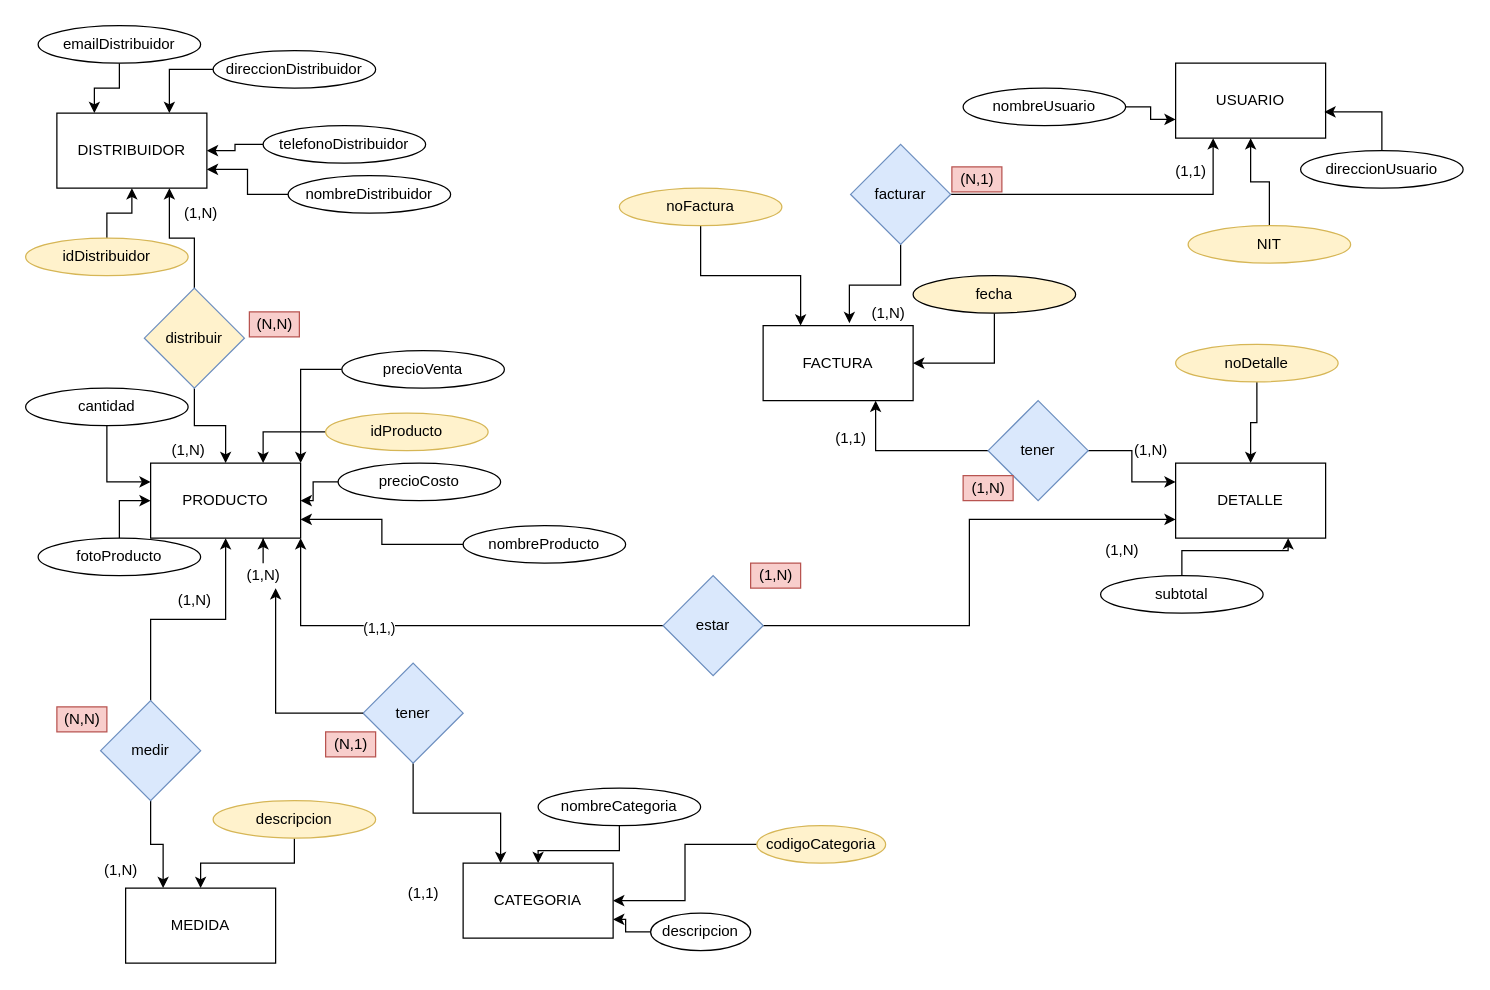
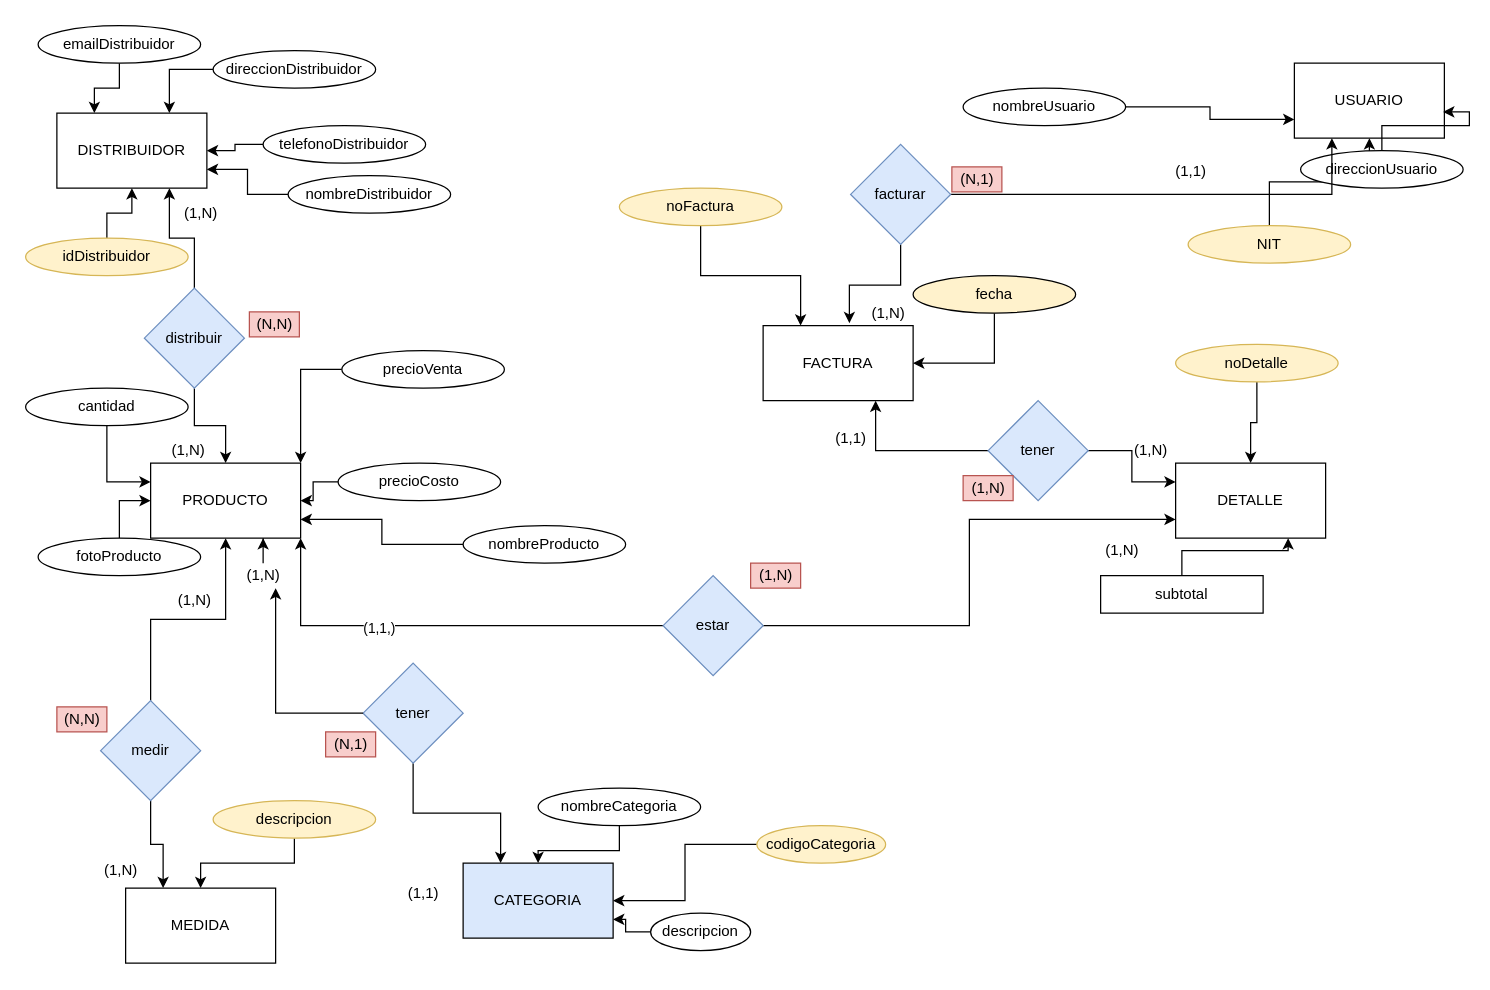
- <mxCell id="7" value="USUARIO" style="rounded=0;whiteSpace=wrap;html=1;" vertex="1" parent="1"><mxGeometry x="940" y="50" width="120" height="60" as="geometry" /></mxCell>
+ <mxCell id="7" value="USUARIO" style="rounded=0;whiteSpace=wrap;html=1;" vertex="1" parent="1"><mxGeometry x="1035" y="50" width="120" height="60" as="geometry" /></mxCell>
- <mxCell id="53" value="distribuir" style="rhombus;whiteSpace=wrap;html=1;fillColor=#fff2cc;strokeColor=#6c8ebf;" vertex="1" parent="1"><mxGeometry x="115" y="230" width="80" height="80" as="geometry" /></mxCell>
+ <mxCell id="53" value="distribuir" style="rhombus;whiteSpace=wrap;html=1;fillColor=#dae8fc;strokeColor=#6c8ebf;" vertex="1" parent="1"><mxGeometry x="115" y="230" width="80" height="80" as="geometry" /></mxCell>
- <mxCell id="57" style="edgeStyle=orthogonalEdgeStyle;rounded=0;orthogonalLoop=1;jettySize=auto;html=1;entryX=0.75;entryY=0;entryDx=0;entryDy=0;" edge="1" parent="1" source="58" target="5"><mxGeometry relative="1" as="geometry" /></mxCell>
- <mxCell id="58" value="idProducto" style="ellipse;whiteSpace=wrap;html=1;fillColor=#fff2cc;strokeColor=#d6b656;" vertex="1" parent="1"><mxGeometry x="260" y="330" width="130" height="30" as="geometry" /></mxCell>
- <mxCell id="44" value="subtotal" style="ellipse;whiteSpace=wrap;html=1;" vertex="1" parent="1"><mxGeometry x="880" y="460" width="130" height="30" as="geometry" /></mxCell>
+ <mxCell id="44" value="subtotal" style="whiteSpace=wrap;html=1;rounded=0;" vertex="1" parent="1"><mxGeometry x="880" y="460" width="130" height="30" as="geometry" /></mxCell>
- <mxCell id="6" value="&lt;div&gt;CATEGORIA&lt;/div&gt;" style="rounded=0;whiteSpace=wrap;html=1;" vertex="1" parent="1"><mxGeometry x="370" y="690" width="120" height="60" as="geometry" /></mxCell>
+ <mxCell id="6" value="&lt;div&gt;CATEGORIA&lt;/div&gt;" style="rounded=0;whiteSpace=wrap;html=1;fillColor=#dae8fc;" vertex="1" parent="1"><mxGeometry x="370" y="690" width="120" height="60" as="geometry" /></mxCell>
